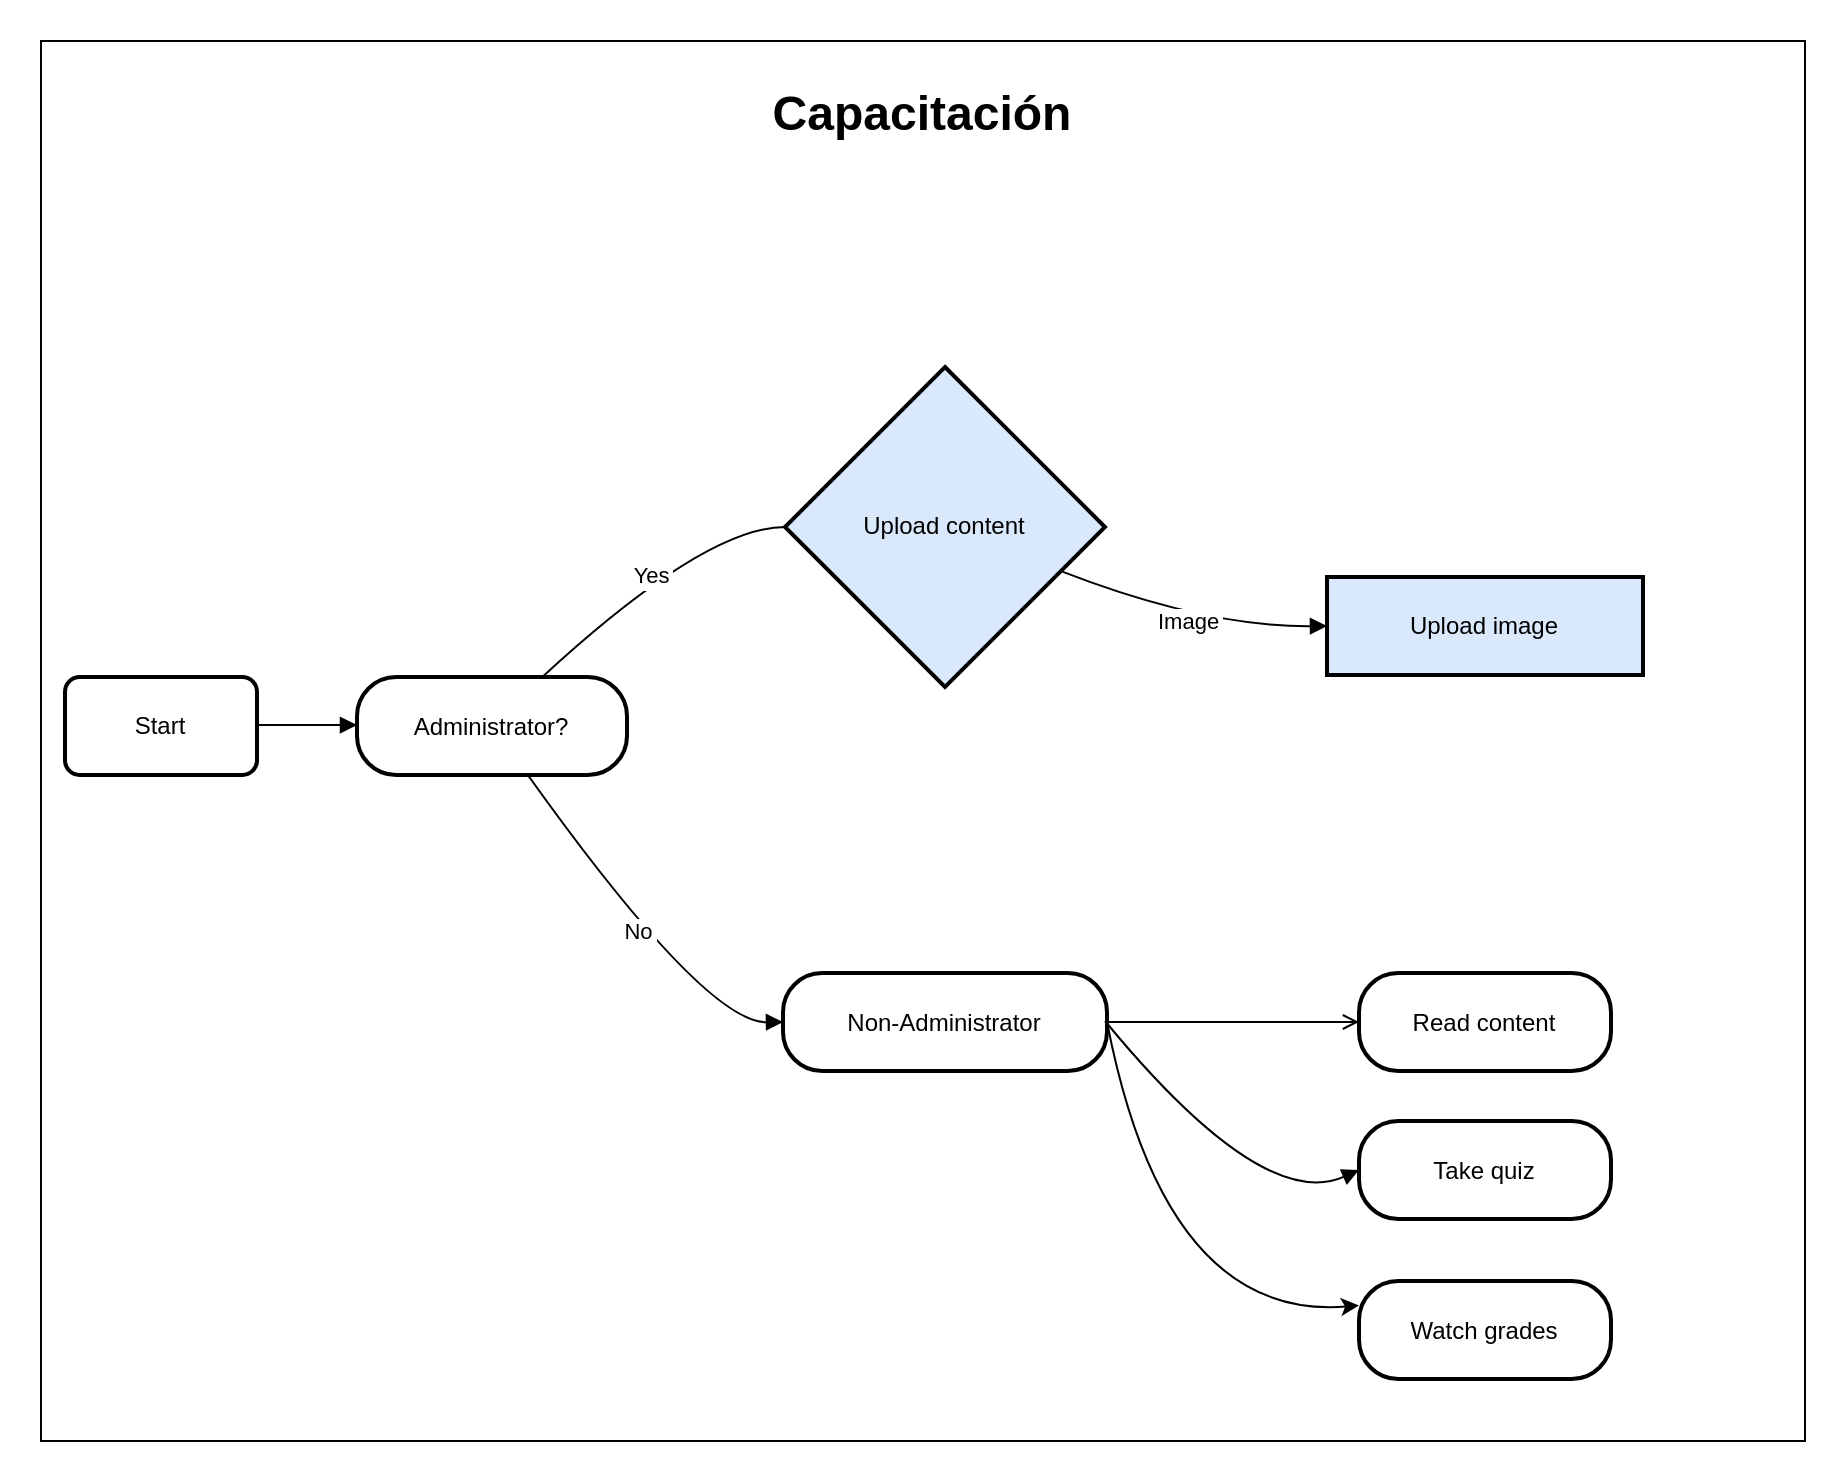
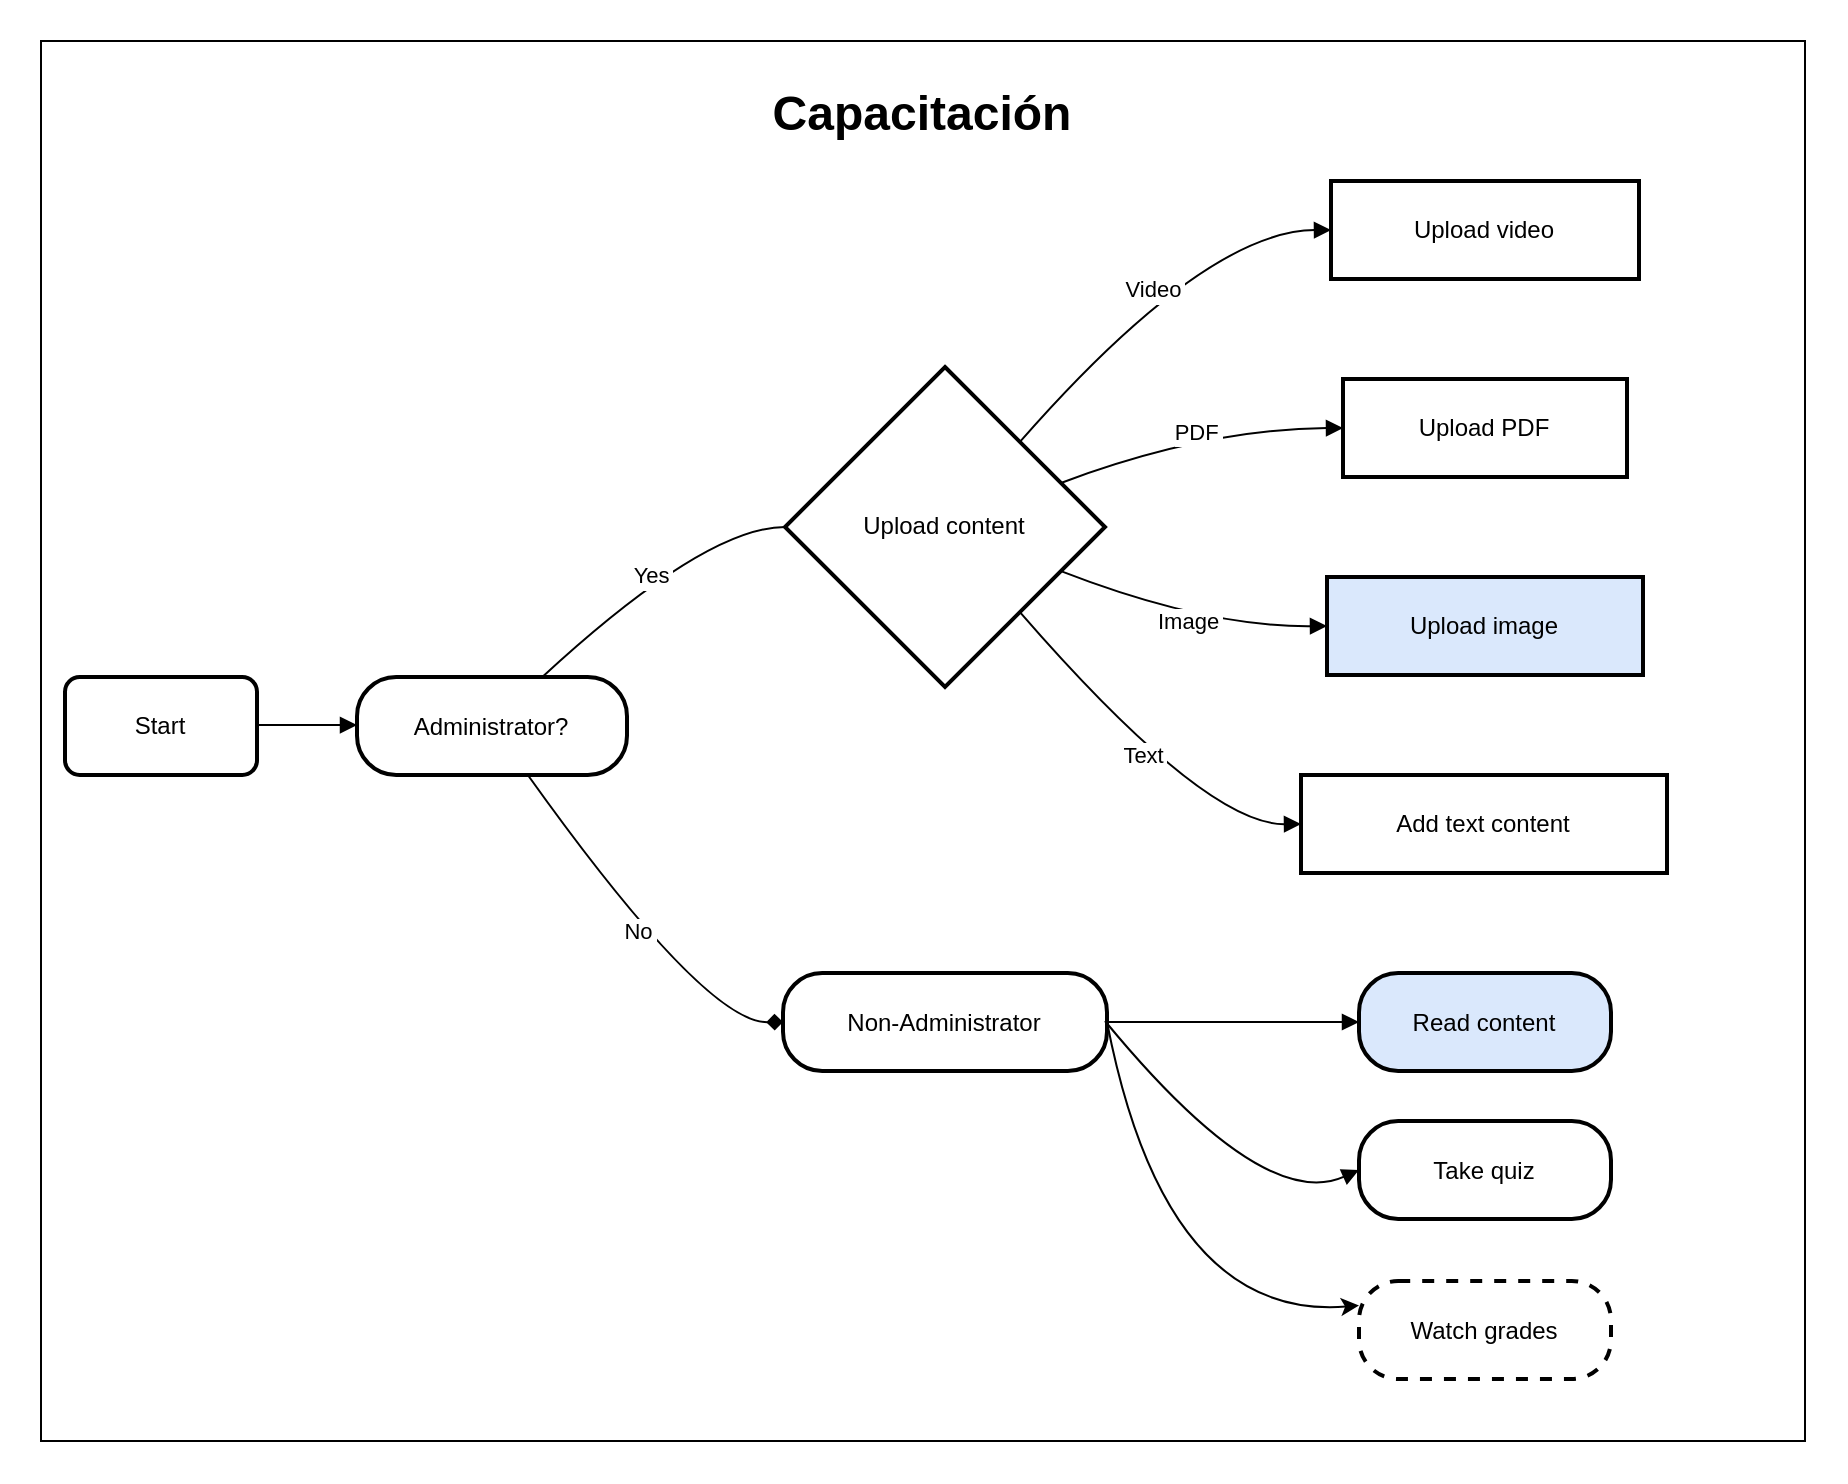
+ <mxCell id="6" value="Upload video" style="whiteSpace=wrap;strokeWidth=2;" parent="1" vertex="1"><mxGeometry x="665" y="90" width="154" height="49" as="geometry" /></mxCell>
+ <mxCell id="14" value="Video" style="curved=1;startArrow=none;endArrow=block;exitX=0.94;exitY=0;entryX=0;entryY=0.5;" parent="1" source="5" target="6" edge="1"><mxGeometry relative="1" as="geometry"><Array as="points"><mxPoint x="602" y="115" /></Array></mxGeometry></mxCell>
+ <mxCell id="7" value="Upload PDF" style="whiteSpace=wrap;strokeWidth=2;" parent="1" vertex="1"><mxGeometry x="671" y="189" width="142" height="49" as="geometry" /></mxCell>
+ <mxCell id="15" value="PDF" style="curved=1;startArrow=none;endArrow=block;exitX=1;exitY=0.31;entryX=0;entryY=0.5;" parent="1" source="5" target="7" edge="1"><mxGeometry relative="1" as="geometry"><Array as="points"><mxPoint x="602" y="214" /></Array></mxGeometry></mxCell>
- <mxCell id="5" value="Upload content" style="rhombus;strokeWidth=2;whiteSpace=wrap;fillColor=#dae8fc;" parent="1" vertex="1"><mxGeometry x="392" y="183" width="160" height="160" as="geometry" /></mxCell>
+ <mxCell id="5" value="Upload content" style="rhombus;strokeWidth=2;whiteSpace=wrap;" parent="1" vertex="1"><mxGeometry x="392" y="183" width="160" height="160" as="geometry" /></mxCell>
+ <mxCell id="17" value="Text" style="curved=1;startArrow=none;endArrow=block;exitX=0.94;exitY=1;entryX=0;entryY=0.5;" parent="1" source="5" target="9" edge="1"><mxGeometry relative="1" as="geometry"><Array as="points"><mxPoint x="602" y="412" /></Array></mxGeometry></mxCell>
+ <mxCell id="9" value="Add text content" style="whiteSpace=wrap;strokeWidth=2;" parent="1" vertex="1"><mxGeometry x="650" y="387" width="183" height="49" as="geometry" /></mxCell>
- <mxCell id="18" value="No" style="curved=1;startArrow=none;endArrow=block;exitX=0.63;exitY=0.99;entryX=0;entryY=0.5;" parent="1" source="4" target="10" edge="1"><mxGeometry relative="1" as="geometry"><Array as="points"><mxPoint x="352" y="511" /></Array></mxGeometry></mxCell>
+ <mxCell id="18" value="No" style="curved=1;startArrow=none;endArrow=diamond;exitX=0.63;exitY=0.99;entryX=0;entryY=0.5;" parent="1" source="4" target="10" edge="1"><mxGeometry relative="1" as="geometry"><Array as="points"><mxPoint x="352" y="511" /></Array></mxGeometry></mxCell>
- <mxCell id="19" value="" style="curved=1;startArrow=none;endArrow=open;exitX=1;exitY=0.5;entryX=0;entryY=0.5;" parent="1" source="10" target="11" edge="1"><mxGeometry relative="1" as="geometry"><Array as="points" /></mxGeometry></mxCell>
+ <mxCell id="19" value="" style="curved=1;startArrow=none;endArrow=block;exitX=1;exitY=0.5;entryX=0;entryY=0.5;" parent="1" source="10" target="11" edge="1"><mxGeometry relative="1" as="geometry"><Array as="points" /></mxGeometry></mxCell>
- <mxCell id="11" value="Read content" style="rounded=1;arcSize=40;strokeWidth=2" parent="1" vertex="1"><mxGeometry x="679" y="486" width="126" height="49" as="geometry" /></mxCell>
+ <mxCell id="11" value="Read content" style="rounded=1;arcSize=40;strokeWidth=2;fillColor=#dae8fc;" parent="1" vertex="1"><mxGeometry x="679" y="486" width="126" height="49" as="geometry" /></mxCell>
- <mxCell id="21" value="Watch grades" style="rounded=1;arcSize=40;strokeWidth=2" vertex="1" parent="1"><mxGeometry x="679" y="640" width="126" height="49" as="geometry" /></mxCell>
+ <mxCell id="21" value="Watch grades" style="rounded=1;arcSize=40;strokeWidth=2;dashed=1;" vertex="1" parent="1"><mxGeometry x="679" y="640" width="126" height="49" as="geometry" /></mxCell>
